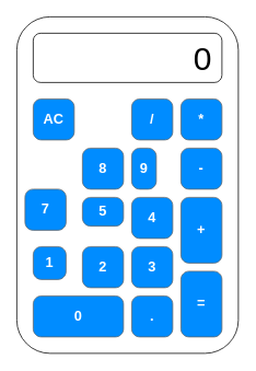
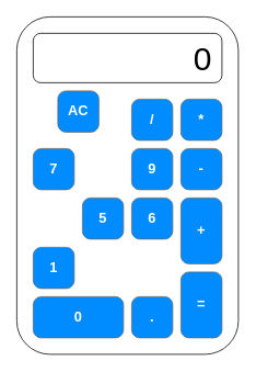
- <mxCell id="18" value="AC" style="strokeWidth=1;shadow=0;dashed=0;align=center;html=1;shape=mxgraph.mockup.buttons.button;strokeColor=#666666;fontColor=#ffffff;mainText=;buttonStyle=round;fontSize=17;fontStyle=1;fillColor=#008cff;whiteSpace=wrap;" vertex="1" parent="2"><mxGeometry x="20" y="100" width="50" height="50" as="geometry" /></mxCell>
+ <mxCell id="18" value="AC" style="strokeWidth=1;shadow=0;dashed=0;align=center;html=1;shape=mxgraph.mockup.buttons.button;strokeColor=#666666;fontColor=#ffffff;mainText=;buttonStyle=round;fontSize=17;fontStyle=1;fillColor=#008cff;whiteSpace=wrap;" vertex="1" parent="2"><mxGeometry x="50" y="90" width="50" height="50" as="geometry" /></mxCell>
- <mxCell id="11" value="8" style="strokeWidth=1;shadow=0;dashed=0;align=center;html=1;shape=mxgraph.mockup.buttons.button;strokeColor=#666666;fontColor=#ffffff;mainText=;buttonStyle=round;fontSize=17;fontStyle=1;fillColor=#008cff;whiteSpace=wrap;" vertex="1" parent="2"><mxGeometry x="80" y="160" width="50" height="50" as="geometry" /></mxCell>
- <mxCell id="12" value="9" style="strokeWidth=1;shadow=0;dashed=0;align=center;html=1;shape=mxgraph.mockup.buttons.button;strokeColor=#666666;fontColor=#ffffff;mainText=;buttonStyle=round;fontSize=17;fontStyle=1;fillColor=#008cff;whiteSpace=wrap;" vertex="1" parent="2"><mxGeometry x="140" y="160" width="30" height="50" as="geometry" /></mxCell>
+ <mxCell id="12" value="9" style="strokeWidth=1;shadow=0;dashed=0;align=center;html=1;shape=mxgraph.mockup.buttons.button;strokeColor=#666666;fontColor=#ffffff;mainText=;buttonStyle=round;fontSize=17;fontStyle=1;fillColor=#008cff;whiteSpace=wrap;" vertex="1" parent="2"><mxGeometry x="140" y="160" width="50" height="50" as="geometry" /></mxCell>
- <mxCell id="10" value="7" style="strokeWidth=1;shadow=0;dashed=0;align=center;html=1;shape=mxgraph.mockup.buttons.button;strokeColor=#666666;fontColor=#ffffff;mainText=;buttonStyle=round;fontSize=17;fontStyle=1;fillColor=#008cff;whiteSpace=wrap;" vertex="1" parent="2"><mxGeometry x="10" y="210" width="50" height="50" as="geometry" /></mxCell>
+ <mxCell id="10" value="7" style="strokeWidth=1;shadow=0;dashed=0;align=center;html=1;shape=mxgraph.mockup.buttons.button;strokeColor=#666666;fontColor=#ffffff;mainText=;buttonStyle=round;fontSize=17;fontStyle=1;fillColor=#008cff;whiteSpace=wrap;" vertex="1" parent="2"><mxGeometry x="20" y="160" width="50" height="50" as="geometry" /></mxCell>
- <mxCell id="8" value="5" style="strokeWidth=1;shadow=0;dashed=0;align=center;html=1;shape=mxgraph.mockup.buttons.button;strokeColor=#666666;fontColor=#ffffff;mainText=;buttonStyle=round;fontSize=17;fontStyle=1;fillColor=#008cff;whiteSpace=wrap;" vertex="1" parent="2"><mxGeometry x="80" y="220" width="50" height="35" as="geometry" /></mxCell>
+ <mxCell id="8" value="5" style="strokeWidth=1;shadow=0;dashed=0;align=center;html=1;shape=mxgraph.mockup.buttons.button;strokeColor=#666666;fontColor=#ffffff;mainText=;buttonStyle=round;fontSize=17;fontStyle=1;fillColor=#008cff;whiteSpace=wrap;" vertex="1" parent="2"><mxGeometry x="80" y="220" width="50" height="50" as="geometry" /></mxCell>
- <mxCell id="9" value="4" style="strokeWidth=1;shadow=0;dashed=0;align=center;html=1;shape=mxgraph.mockup.buttons.button;strokeColor=#666666;fontColor=#ffffff;mainText=;buttonStyle=round;fontSize=17;fontStyle=1;fillColor=#008cff;whiteSpace=wrap;" vertex="1" parent="2"><mxGeometry x="140" y="220" width="50" height="50" as="geometry" /></mxCell>
+ <mxCell id="9" value="6" style="strokeWidth=1;shadow=0;dashed=0;align=center;html=1;shape=mxgraph.mockup.buttons.button;strokeColor=#666666;fontColor=#ffffff;mainText=;buttonStyle=round;fontSize=17;fontStyle=1;fillColor=#008cff;whiteSpace=wrap;" vertex="1" parent="2"><mxGeometry x="140" y="220" width="50" height="50" as="geometry" /></mxCell>
- <mxCell id="5" value="1" style="strokeWidth=1;shadow=0;dashed=0;align=center;html=1;shape=mxgraph.mockup.buttons.button;strokeColor=#666666;fontColor=#ffffff;mainText=;buttonStyle=round;fontSize=17;fontStyle=1;fillColor=#008cff;whiteSpace=wrap;" vertex="1" parent="2"><mxGeometry x="20" y="280" width="40" height="40" as="geometry" /></mxCell>
+ <mxCell id="5" value="1" style="strokeWidth=1;shadow=0;dashed=0;align=center;html=1;shape=mxgraph.mockup.buttons.button;strokeColor=#666666;fontColor=#ffffff;mainText=;buttonStyle=round;fontSize=17;fontStyle=1;fillColor=#008cff;whiteSpace=wrap;" vertex="1" parent="2"><mxGeometry x="20" y="280" width="50" height="50" as="geometry" /></mxCell>
- <mxCell id="6" value="2" style="strokeWidth=1;shadow=0;dashed=0;align=center;html=1;shape=mxgraph.mockup.buttons.button;strokeColor=#666666;fontColor=#ffffff;mainText=;buttonStyle=round;fontSize=17;fontStyle=1;fillColor=#008cff;whiteSpace=wrap;" vertex="1" parent="2"><mxGeometry x="80" y="280" width="50" height="50" as="geometry" /></mxCell>
- <mxCell id="7" value="3" style="strokeWidth=1;shadow=0;dashed=0;align=center;html=1;shape=mxgraph.mockup.buttons.button;strokeColor=#666666;fontColor=#ffffff;mainText=;buttonStyle=round;fontSize=17;fontStyle=1;fillColor=#008cff;whiteSpace=wrap;" vertex="1" parent="2"><mxGeometry x="140" y="280" width="50" height="50" as="geometry" /></mxCell>
